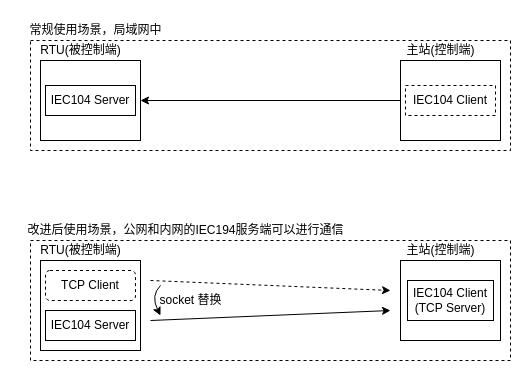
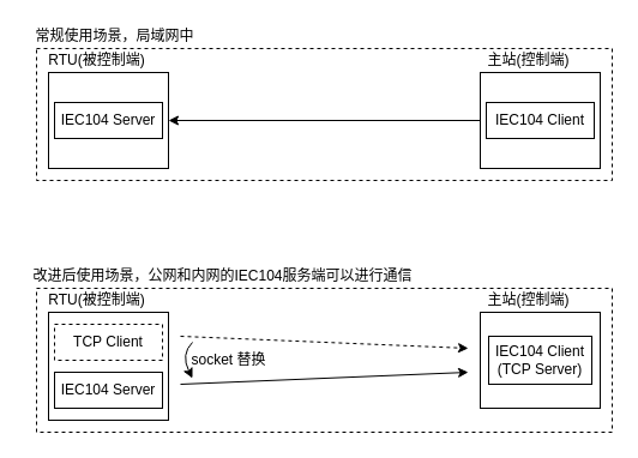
- <mxCell id="12" value="&lt;span style=&quot;white-space: normal&quot;&gt;IEC104 Client&lt;/span&gt;" style="rounded=0;whiteSpace=wrap;html=1;dashed=1;" vertex="1" parent="1"><mxGeometry x="405" y="85" width="90" height="30" as="geometry" /></mxCell>
+ <mxCell id="12" value="&lt;span style=&quot;white-space: normal&quot;&gt;IEC104 Client&lt;/span&gt;" style="rounded=0;whiteSpace=wrap;html=1;" vertex="1" parent="1"><mxGeometry x="405" y="85" width="90" height="30" as="geometry" /></mxCell>
- <mxCell id="21" value="改进后使用场景，公网和内网的IEC194服务端可以进行通信" style="text;html=1;align=center;verticalAlign=middle;resizable=0;points=[];autosize=1;" vertex="1" parent="1"><mxGeometry x="20" y="220" width="330" height="20" as="geometry" /></mxCell>
+ <mxCell id="21" value="改进后使用场景，公网和内网的IEC104服务端可以进行通信" style="text;html=1;align=center;verticalAlign=middle;resizable=0;points=[];autosize=1;" vertex="1" parent="1"><mxGeometry x="20" y="220" width="330" height="20" as="geometry" /></mxCell>
- <mxCell id="15" value="&lt;span style=&quot;white-space: normal&quot;&gt;TCP Client&lt;/span&gt;" style="whiteSpace=wrap;html=1;dashed=1;rounded=1;" vertex="1" parent="1"><mxGeometry x="45" y="270" width="90" height="30" as="geometry" /></mxCell>
+ <mxCell id="15" value="&lt;span style=&quot;white-space: normal&quot;&gt;TCP Client&lt;/span&gt;" style="rounded=0;whiteSpace=wrap;html=1;dashed=1;" vertex="1" parent="1"><mxGeometry x="45" y="270" width="90" height="30" as="geometry" /></mxCell>
